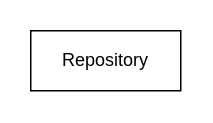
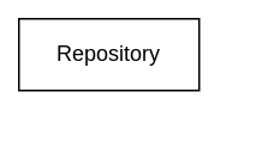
- <mxCell id="2" value="Repository" style="rounded=0;whiteSpace=wrap;html=1;" vertex="1" parent="1"><mxGeometry x="20" y="20" width="100" height="40" as="geometry" /></mxCell>
+ <mxCell id="2" value="Repository" style="rounded=0;whiteSpace=wrap;html=1;" vertex="1" parent="1"><mxGeometry x="10" y="10" width="100" height="40" as="geometry" /></mxCell>
